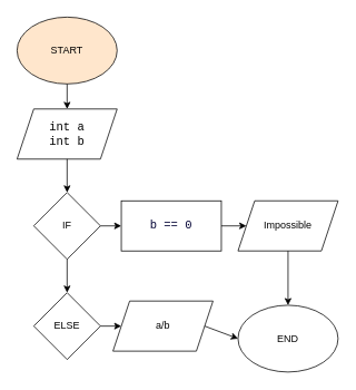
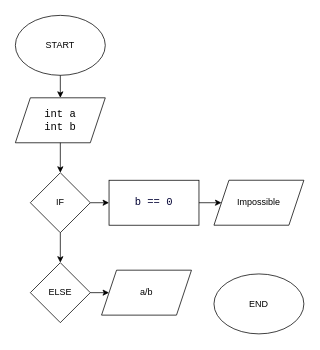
- <mxCell id="2" value="START" style="ellipse;whiteSpace=wrap;html=1;fillColor=#ffe6cc;" vertex="1" parent="1"><mxGeometry x="20" y="20" width="120" height="80" as="geometry" /></mxCell>
+ <mxCell id="2" value="START" style="ellipse;whiteSpace=wrap;html=1;" vertex="1" parent="1"><mxGeometry x="20" y="20" width="120" height="80" as="geometry" /></mxCell>
- <mxCell id="20" value="" style="endArrow=classic;html=1;rounded=0;exitX=0.5;exitY=1;exitDx=0;exitDy=0;entryX=0.5;entryY=0;entryDx=0;entryDy=0;" edge="1" parent="1" source="16" target="18"><mxGeometry width="50" height="50" relative="1" as="geometry"><mxPoint x="55" y="300" as="sourcePoint" /><mxPoint x="105" y="250" as="targetPoint" /></mxGeometry></mxCell>
- <mxCell id="19" value="" style="endArrow=classic;html=1;rounded=0;exitX=1;exitY=0.5;exitDx=0;exitDy=0;entryX=0;entryY=0.5;entryDx=0;entryDy=0;" edge="1" parent="1" source="17" target="18"><mxGeometry width="50" height="50" relative="1" as="geometry"><mxPoint x="55" y="300" as="sourcePoint" /><mxPoint x="105" y="250" as="targetPoint" /></mxGeometry></mxCell>
